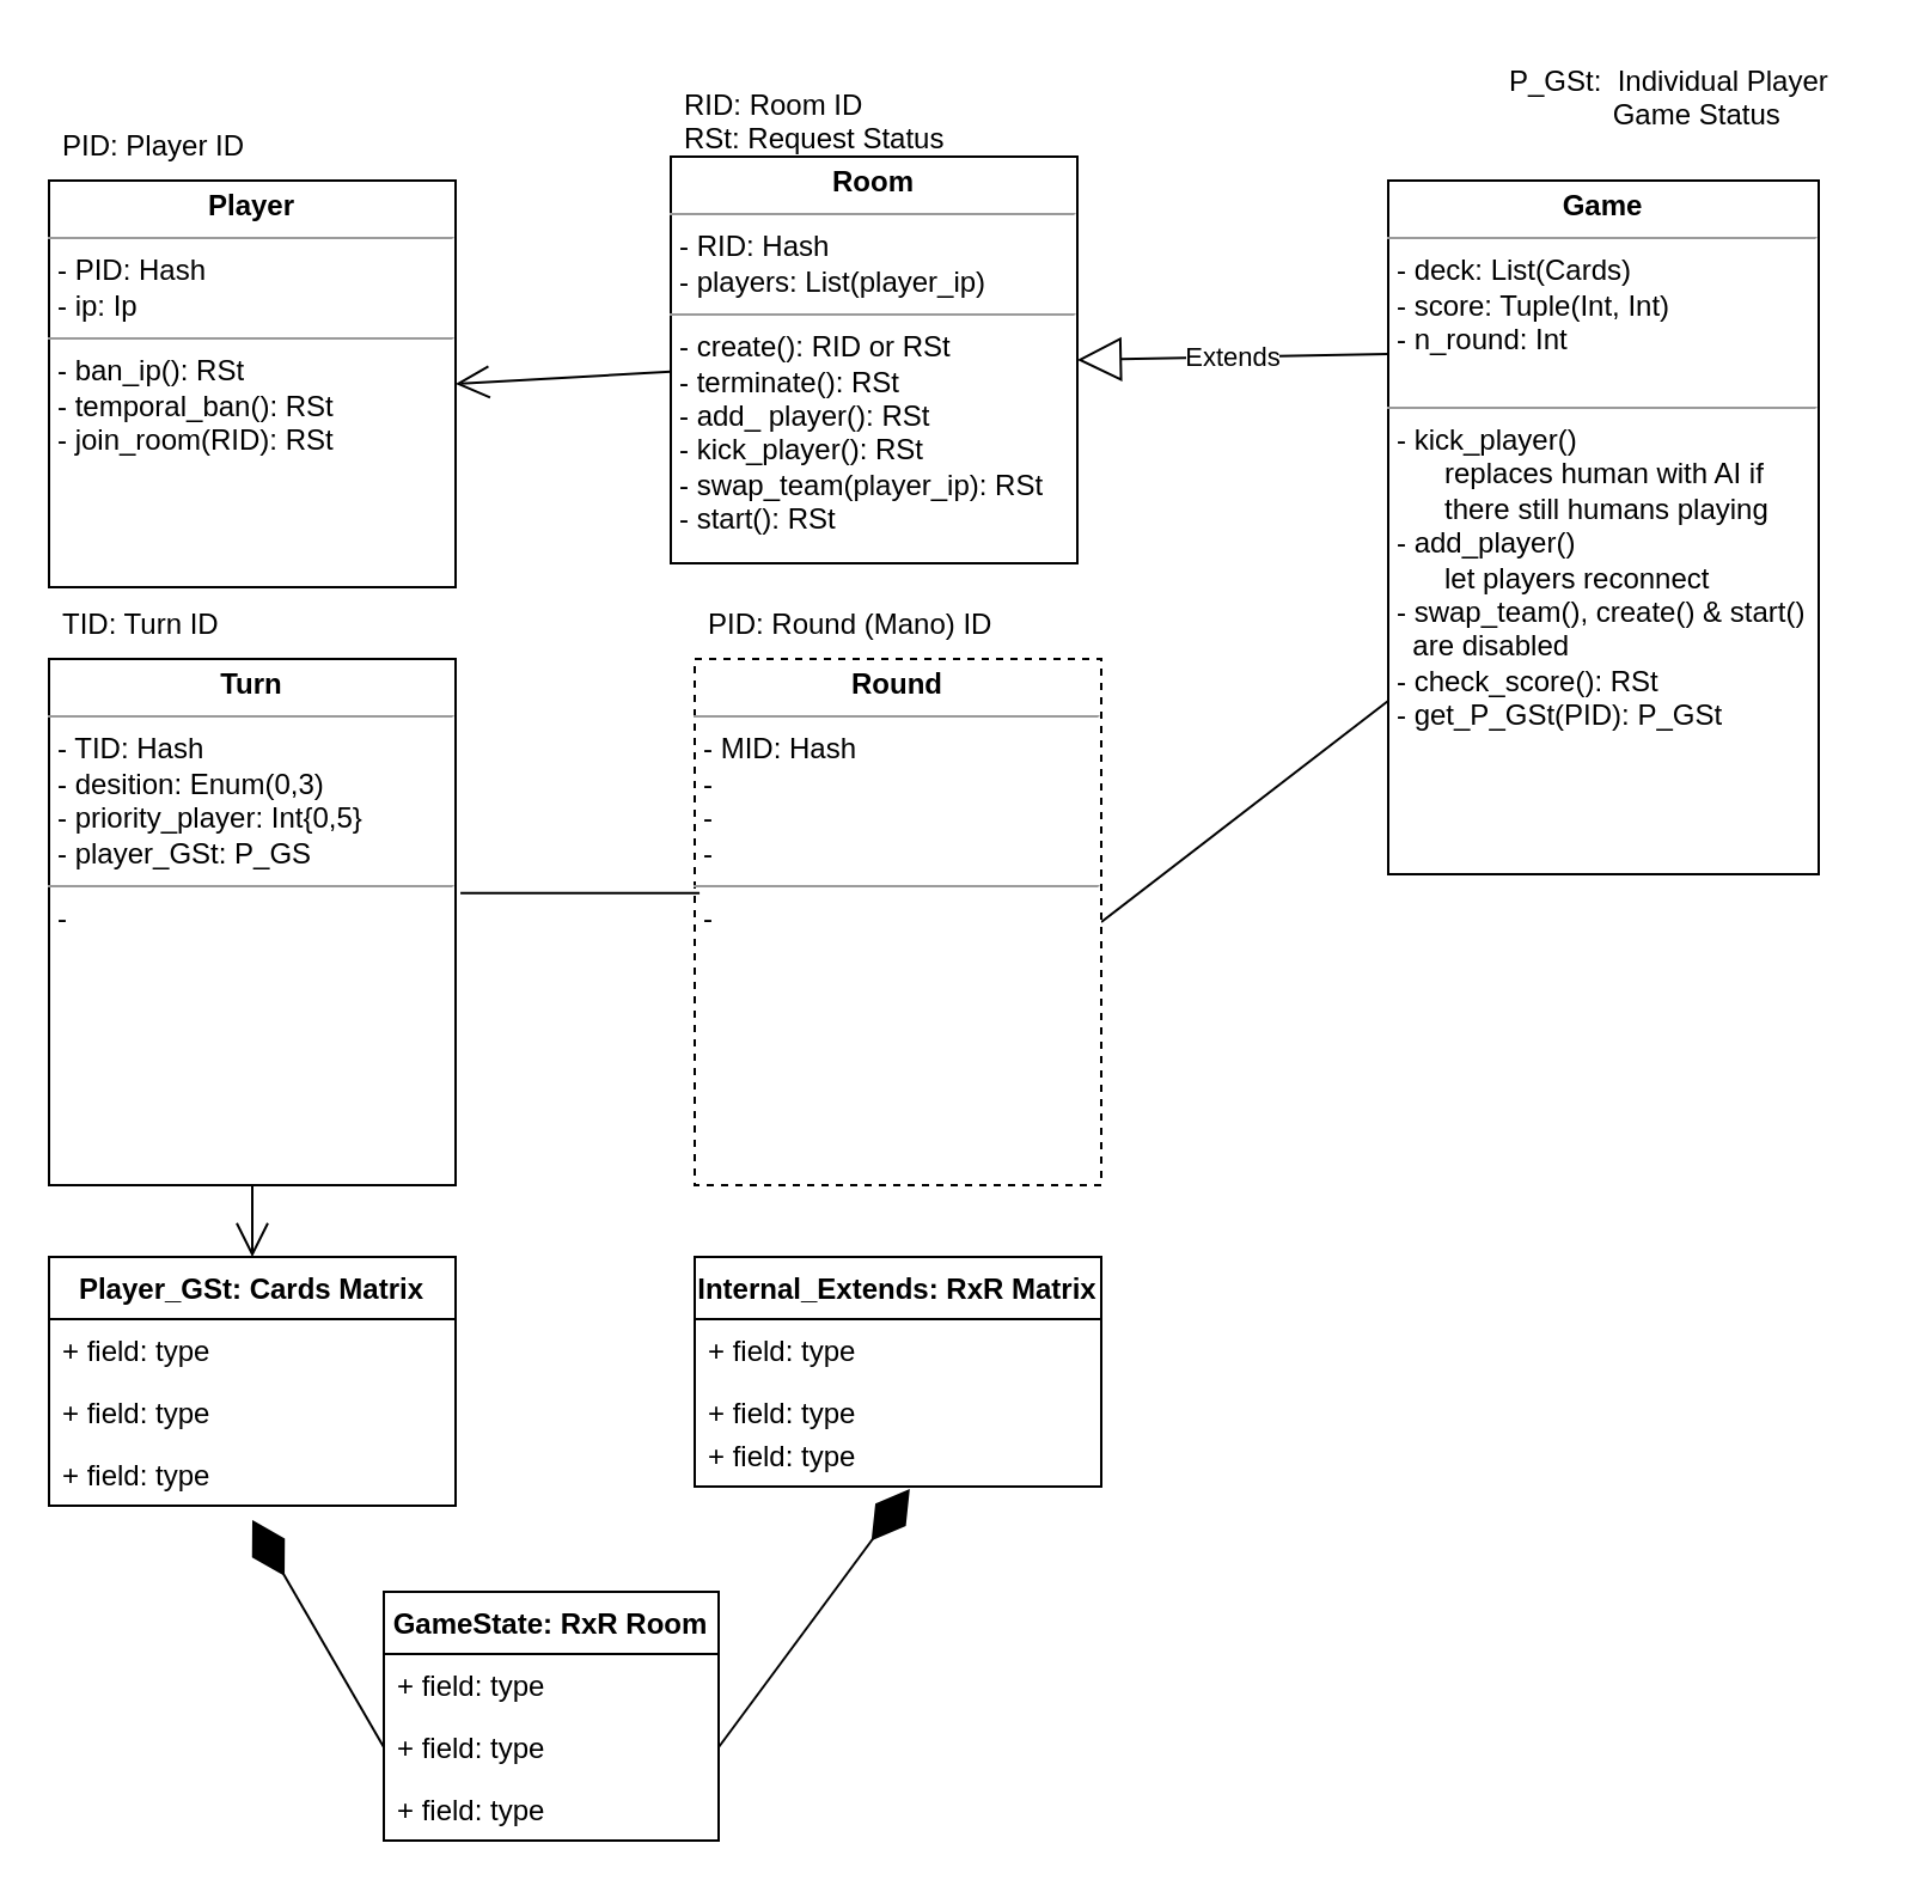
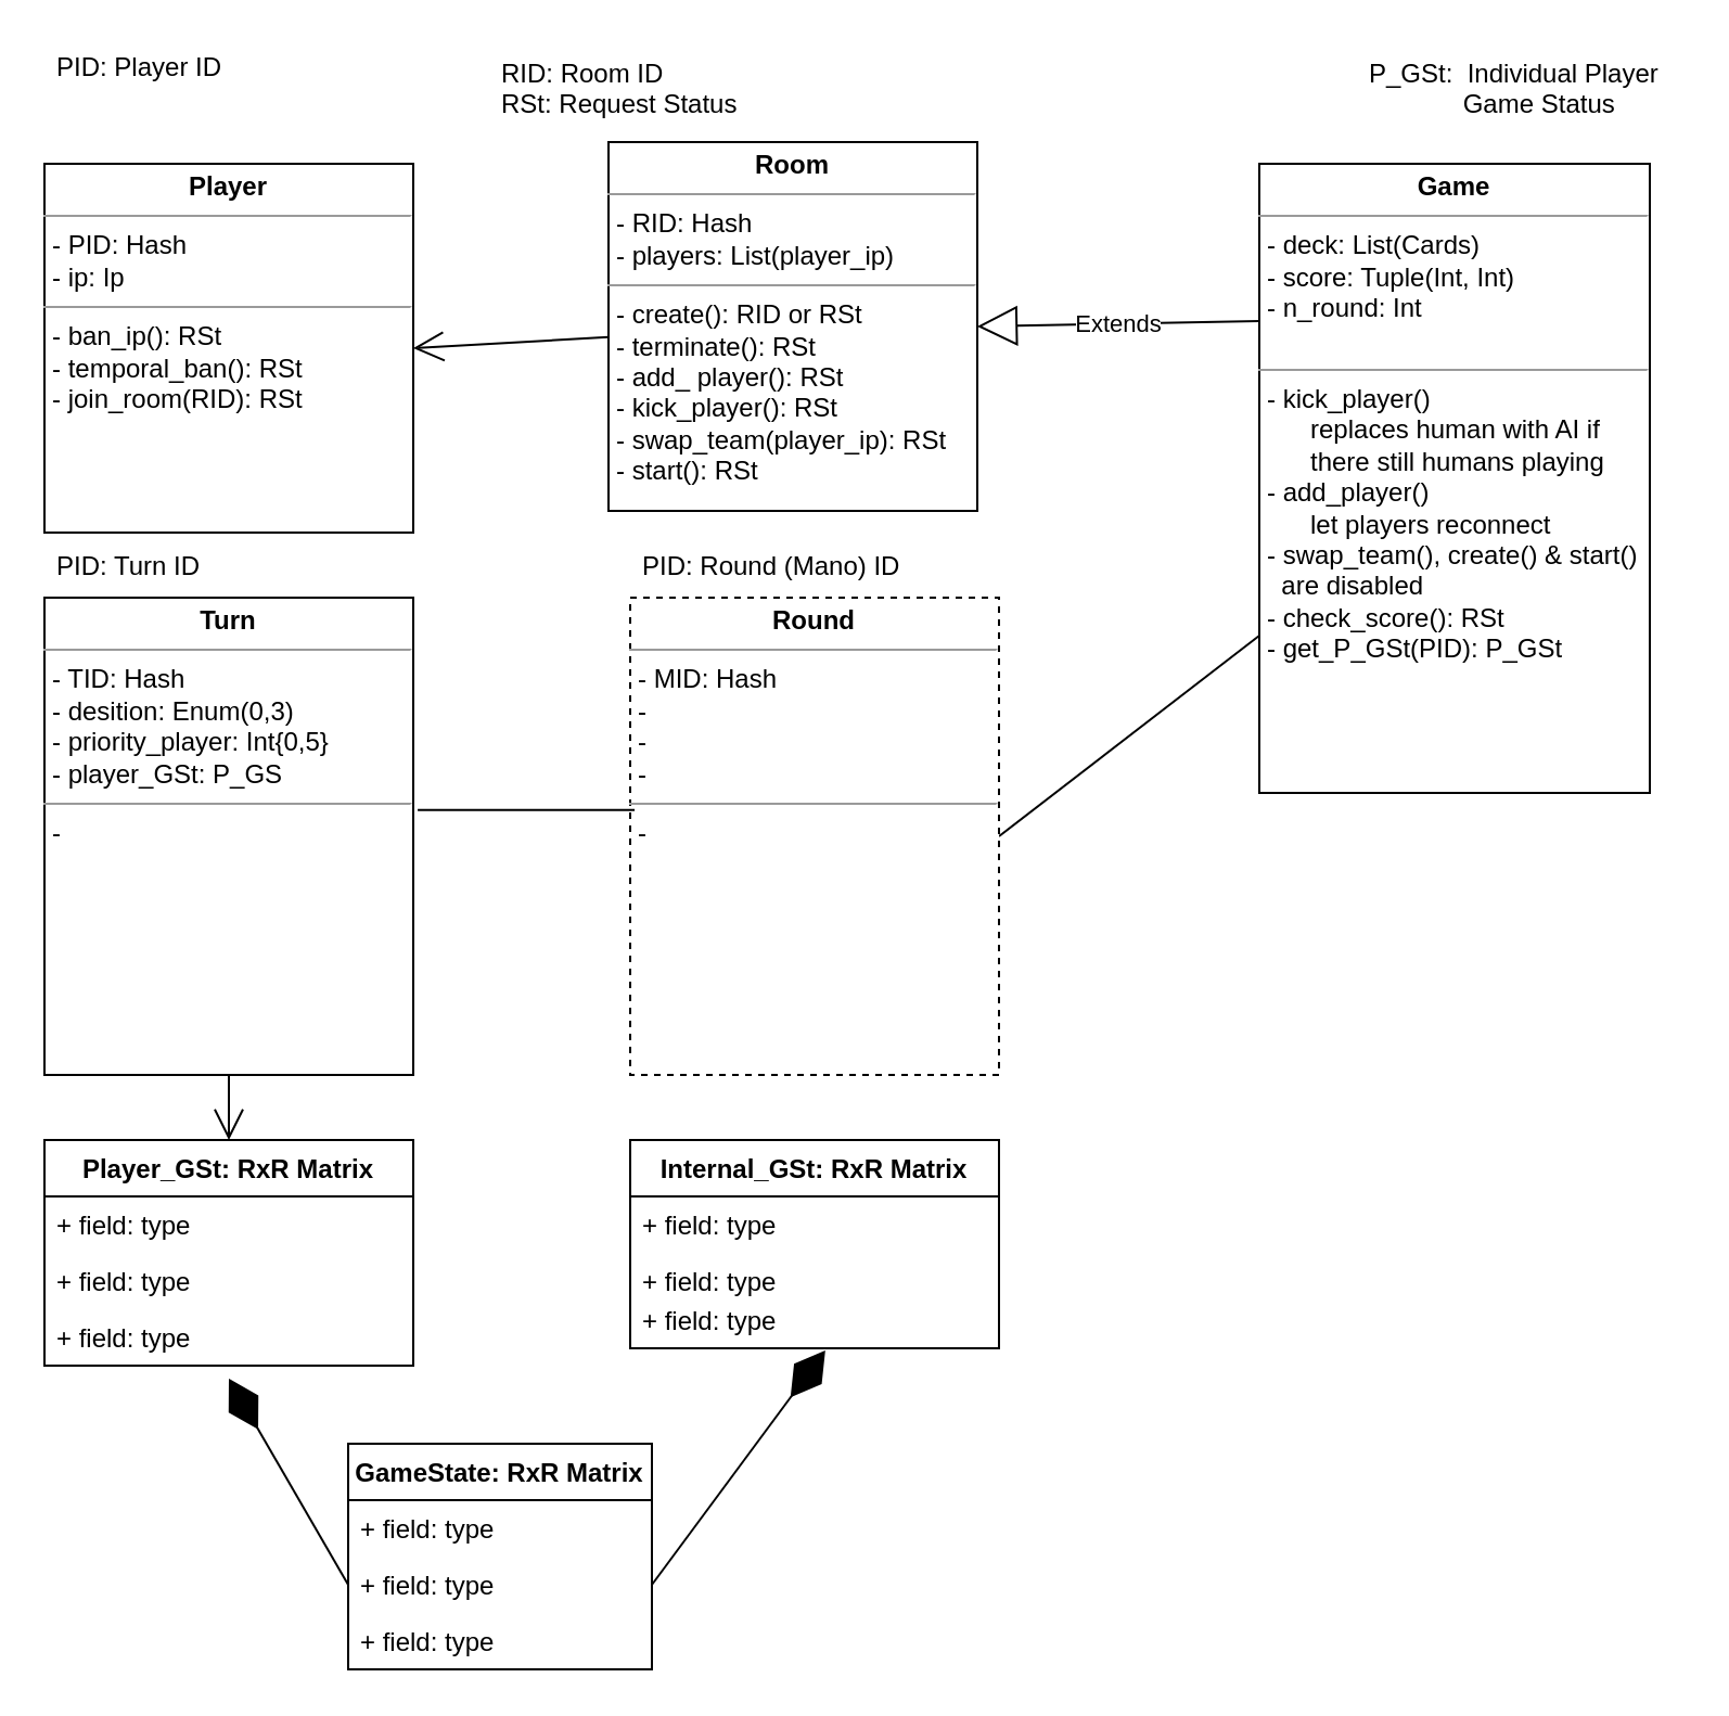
- <mxCell id="8" value="RID: Room ID&#10;RSt: Request Status " style="text;strokeColor=none;fillColor=none;align=left;verticalAlign=middle;spacingLeft=4;spacingRight=4;overflow=hidden;points=[[0,0.5],[1,0.5]];portConstraint=eastwest;rotatable=0;" vertex="1" parent="1"><mxGeometry x="280" y="35" width="150" height="30" as="geometry" /></mxCell>
+ <mxCell id="8" value="RID: Room ID&#10;RSt: Request Status " style="text;strokeColor=none;fillColor=none;align=left;verticalAlign=middle;spacingLeft=4;spacingRight=4;overflow=hidden;points=[[0,0.5],[1,0.5]];portConstraint=eastwest;rotatable=0;" vertex="1" parent="1"><mxGeometry x="225" y="25" width="150" height="30" as="geometry" /></mxCell>
- <mxCell id="7" value="PID: Player ID" style="text;strokeColor=none;fillColor=none;align=left;verticalAlign=middle;spacingLeft=4;spacingRight=4;overflow=hidden;points=[[0,0.5],[1,0.5]];portConstraint=eastwest;rotatable=0;" vertex="1" parent="1"><mxGeometry x="20" y="45" width="150" height="30" as="geometry" /></mxCell>
+ <mxCell id="7" value="PID: Player ID" style="text;strokeColor=none;fillColor=none;align=left;verticalAlign=middle;spacingLeft=4;spacingRight=4;overflow=hidden;points=[[0,0.5],[1,0.5]];portConstraint=eastwest;rotatable=0;" vertex="1" parent="1"><mxGeometry x="20" y="15" width="150" height="30" as="geometry" /></mxCell>
- <mxCell id="11" value="TID: Turn ID" style="text;strokeColor=none;fillColor=none;align=left;verticalAlign=middle;spacingLeft=4;spacingRight=4;overflow=hidden;points=[[0,0.5],[1,0.5]];portConstraint=eastwest;rotatable=0;" vertex="1" parent="1"><mxGeometry x="20" y="245" width="150" height="30" as="geometry" /></mxCell>
+ <mxCell id="11" value="PID: Turn ID" style="text;strokeColor=none;fillColor=none;align=left;verticalAlign=middle;spacingLeft=4;spacingRight=4;overflow=hidden;points=[[0,0.5],[1,0.5]];portConstraint=eastwest;rotatable=0;" vertex="1" parent="1"><mxGeometry x="20" y="245" width="150" height="30" as="geometry" /></mxCell>
- <mxCell id="19" value="Player_GSt: Cards Matrix" style="swimlane;fontStyle=1;childLayout=stackLayout;horizontal=1;startSize=26;fillColor=none;horizontalStack=0;resizeParent=1;resizeParentMax=0;resizeLast=0;collapsible=1;marginBottom=0;" vertex="1" parent="1"><mxGeometry x="20" y="525" width="170" height="104" as="geometry" /></mxCell>
+ <mxCell id="19" value="Player_GSt: RxR Matrix" style="swimlane;fontStyle=1;childLayout=stackLayout;horizontal=1;startSize=26;fillColor=none;horizontalStack=0;resizeParent=1;resizeParentMax=0;resizeLast=0;collapsible=1;marginBottom=0;" vertex="1" parent="1"><mxGeometry x="20" y="525" width="170" height="104" as="geometry" /></mxCell>
- <mxCell id="15" value="Internal_Extends: RxR Matrix" style="swimlane;fontStyle=1;childLayout=stackLayout;horizontal=1;startSize=26;fillColor=none;horizontalStack=0;resizeParent=1;resizeParentMax=0;resizeLast=0;collapsible=1;marginBottom=0;" vertex="1" parent="1"><mxGeometry x="290" y="525" width="170" height="96" as="geometry" /></mxCell>
+ <mxCell id="15" value="Internal_GSt: RxR Matrix" style="swimlane;fontStyle=1;childLayout=stackLayout;horizontal=1;startSize=26;fillColor=none;horizontalStack=0;resizeParent=1;resizeParentMax=0;resizeLast=0;collapsible=1;marginBottom=0;" vertex="1" parent="1"><mxGeometry x="290" y="525" width="170" height="96" as="geometry" /></mxCell>
- <mxCell id="24" value="GameState: RxR Room" style="swimlane;fontStyle=1;childLayout=stackLayout;horizontal=1;startSize=26;fillColor=none;horizontalStack=0;resizeParent=1;resizeParentMax=0;resizeLast=0;collapsible=1;marginBottom=0;" vertex="1" parent="1"><mxGeometry x="160" y="665" width="140" height="104" as="geometry" /></mxCell>
+ <mxCell id="24" value="GameState: RxR Matrix" style="swimlane;fontStyle=1;childLayout=stackLayout;horizontal=1;startSize=26;fillColor=none;horizontalStack=0;resizeParent=1;resizeParentMax=0;resizeLast=0;collapsible=1;marginBottom=0;" vertex="1" parent="1"><mxGeometry x="160" y="665" width="140" height="104" as="geometry" /></mxCell>
